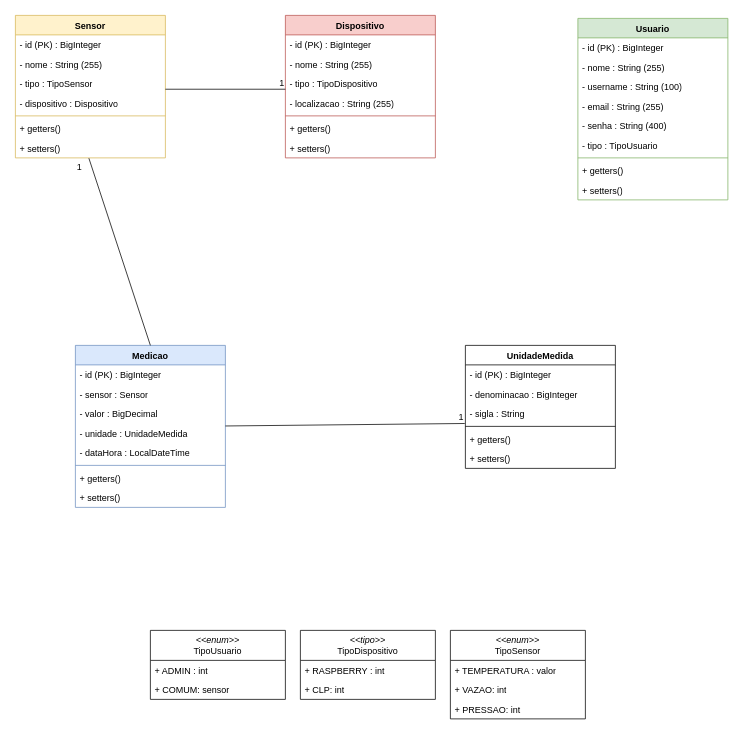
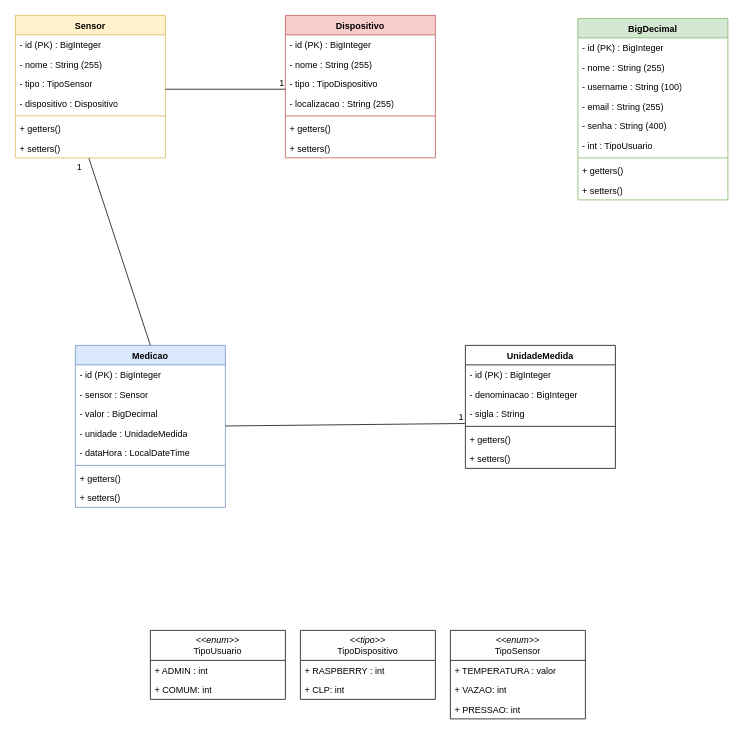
- <mxCell id="2" value="Usuario" style="swimlane;fontStyle=1;align=center;verticalAlign=top;childLayout=stackLayout;horizontal=1;startSize=26;horizontalStack=0;resizeParent=1;resizeParentMax=0;resizeLast=0;collapsible=1;marginBottom=0;whiteSpace=wrap;html=1;fillColor=#d5e8d4;strokeColor=#82b366;" vertex="1" parent="1"><mxGeometry x="770" y="24" width="200" height="242" as="geometry" /></mxCell>
+ <mxCell id="2" value="BigDecimal" style="swimlane;fontStyle=1;align=center;verticalAlign=top;childLayout=stackLayout;horizontal=1;startSize=26;horizontalStack=0;resizeParent=1;resizeParentMax=0;resizeLast=0;collapsible=1;marginBottom=0;whiteSpace=wrap;html=1;fillColor=#d5e8d4;strokeColor=#82b366;" vertex="1" parent="1"><mxGeometry x="770" y="24" width="200" height="242" as="geometry" /></mxCell>
- <mxCell id="8" value="- tipo : TipoUsuario" style="text;strokeColor=none;fillColor=none;align=left;verticalAlign=top;spacingLeft=4;spacingRight=4;overflow=hidden;rotatable=0;points=[[0,0.5],[1,0.5]];portConstraint=eastwest;whiteSpace=wrap;html=1;" vertex="1" parent="2"><mxGeometry y="156" width="200" height="26" as="geometry" /></mxCell>
+ <mxCell id="8" value="- int : TipoUsuario" style="text;strokeColor=none;fillColor=none;align=left;verticalAlign=top;spacingLeft=4;spacingRight=4;overflow=hidden;rotatable=0;points=[[0,0.5],[1,0.5]];portConstraint=eastwest;whiteSpace=wrap;html=1;" vertex="1" parent="2"><mxGeometry y="156" width="200" height="26" as="geometry" /></mxCell>
- <mxCell id="46" value="+ COMUM: sensor" style="text;strokeColor=none;fillColor=none;align=left;verticalAlign=top;spacingLeft=4;spacingRight=4;overflow=hidden;rotatable=0;points=[[0,0.5],[1,0.5]];portConstraint=eastwest;whiteSpace=wrap;html=1;" vertex="1" parent="44"><mxGeometry y="66" width="180" height="26" as="geometry" /></mxCell>
+ <mxCell id="46" value="+ COMUM: int" style="text;strokeColor=none;fillColor=none;align=left;verticalAlign=top;spacingLeft=4;spacingRight=4;overflow=hidden;rotatable=0;points=[[0,0.5],[1,0.5]];portConstraint=eastwest;whiteSpace=wrap;html=1;" vertex="1" parent="44"><mxGeometry y="66" width="180" height="26" as="geometry" /></mxCell>
